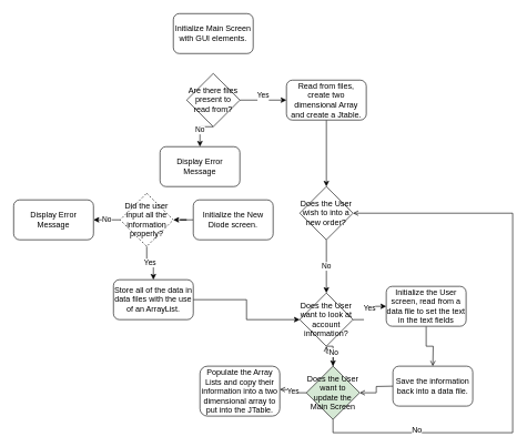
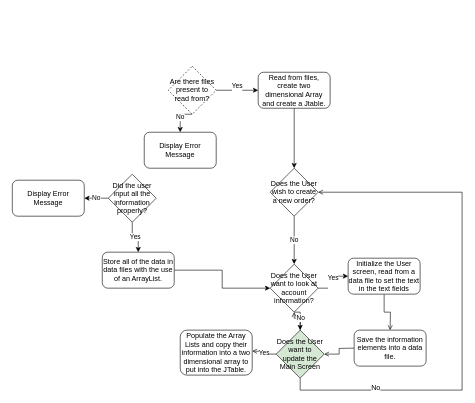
- <mxCell id="2" value="Initialize Main Screen with GUI elements." style="rounded=1;whiteSpace=wrap;html=1;" vertex="1" parent="1"><mxGeometry x="260" y="20" width="120" height="60" as="geometry" /></mxCell>
- <mxCell id="5" value="Are there files present to read from?" style="rhombus;whiteSpace=wrap;html=1;" vertex="1" parent="1"><mxGeometry x="280" y="110" width="80" height="80" as="geometry" /></mxCell>
+ <mxCell id="5" value="Are there files present to read from?" style="rhombus;whiteSpace=wrap;html=1;dashed=1;" vertex="1" parent="1"><mxGeometry x="280" y="110" width="80" height="80" as="geometry" /></mxCell>
- <mxCell id="9" value="Does the User wish to into a new order?" style="rhombus;whiteSpace=wrap;html=1;" vertex="1" parent="1"><mxGeometry x="450" y="280" width="80" height="80" as="geometry" /></mxCell>
+ <mxCell id="9" value="Does the User wish to create a new order?" style="rhombus;whiteSpace=wrap;html=1;" vertex="1" parent="1"><mxGeometry x="450" y="280" width="80" height="80" as="geometry" /></mxCell>
- <mxCell id="18" value="Did the user input all the information properly?" style="rhombus;whiteSpace=wrap;html=1;dashed=1;" vertex="1" parent="1"><mxGeometry x="180" y="290" width="80" height="80" as="geometry" /></mxCell>
+ <mxCell id="18" value="Did the user input all the information properly?" style="rhombus;whiteSpace=wrap;html=1;" vertex="1" parent="1"><mxGeometry x="180" y="290" width="80" height="80" as="geometry" /></mxCell>
- <mxCell id="14" style="edgeStyle=orthogonalEdgeStyle;rounded=0;orthogonalLoop=1;jettySize=auto;html=1;entryX=1;entryY=0.5;entryDx=0;entryDy=0;" edge="1" parent="1" source="15" target="18"><mxGeometry relative="1" as="geometry" /></mxCell>
- <mxCell id="15" value="Initialize the New Diode screen. " style="rounded=1;whiteSpace=wrap;html=1;" vertex="1" parent="1"><mxGeometry x="290" y="300" width="120" height="60" as="geometry" /></mxCell>
- <mxCell id="31" value="Save the information back into a data file. " style="rounded=1;whiteSpace=wrap;html=1;" vertex="1" parent="1"><mxGeometry x="590" y="550" width="120" height="60" as="geometry" /></mxCell>
+ <mxCell id="31" value="Save the information elements into a data file. " style="rounded=1;whiteSpace=wrap;html=1;" vertex="1" parent="1"><mxGeometry x="590" y="550" width="120" height="60" as="geometry" /></mxCell>
